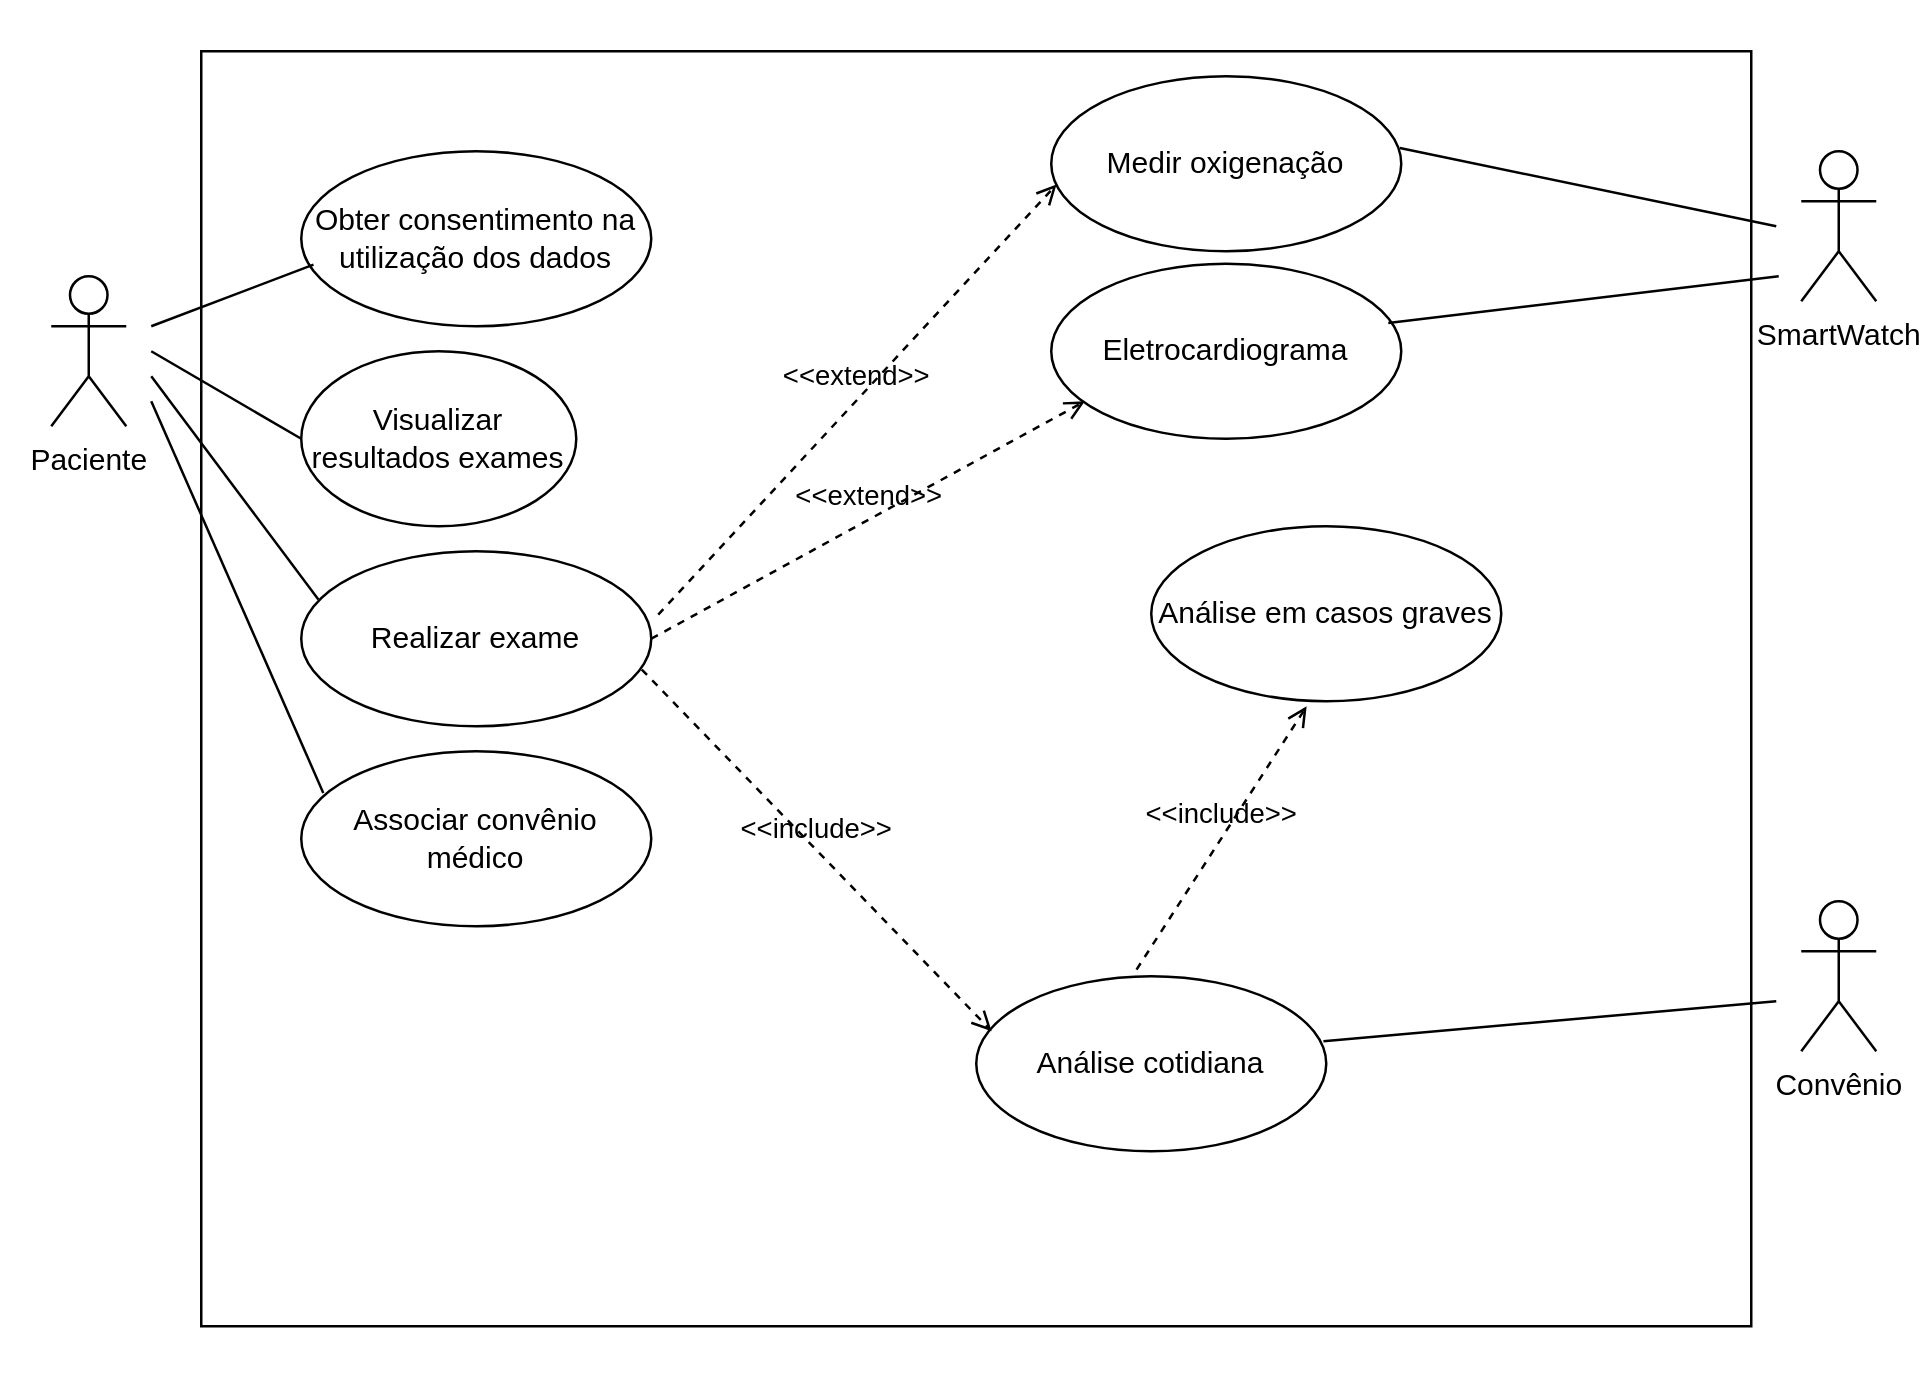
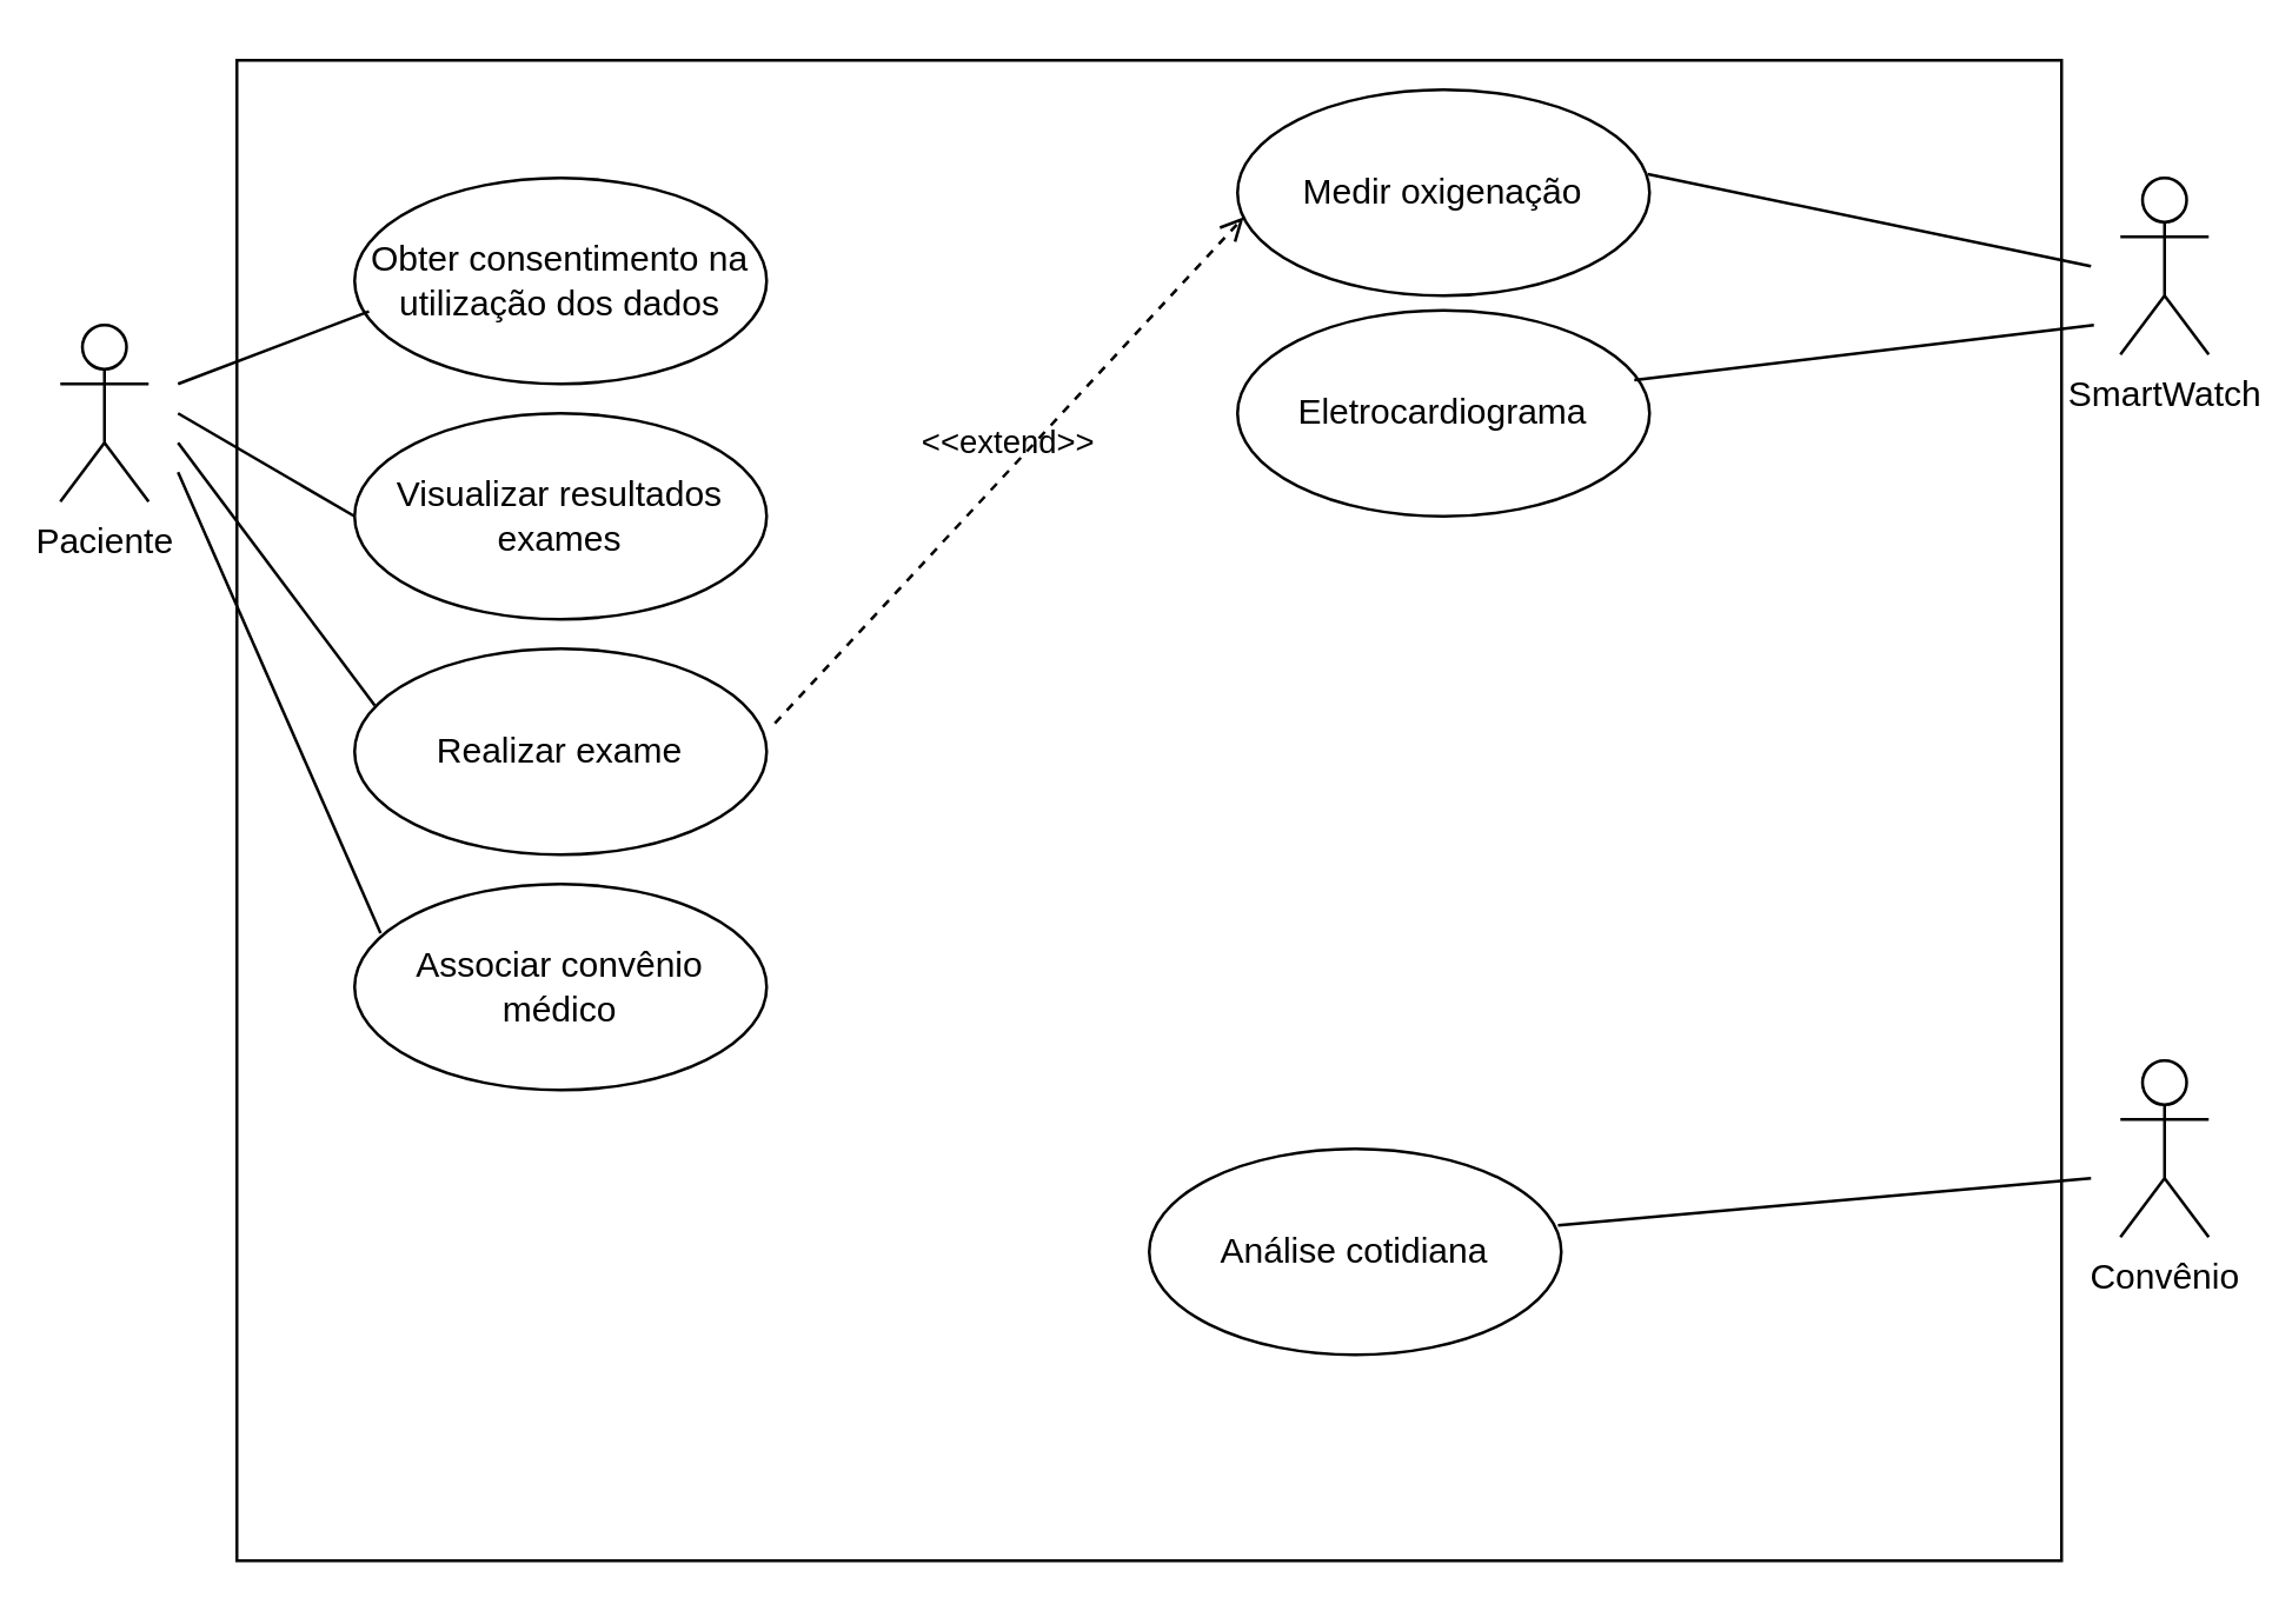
- <mxCell id="8" value="Visualizar resultados exames" style="ellipse;whiteSpace=wrap;html=1;" vertex="1" parent="1"><mxGeometry x="120" y="140" width="110" height="70" as="geometry" /></mxCell>
+ <mxCell id="8" value="Visualizar resultados exames" style="ellipse;whiteSpace=wrap;html=1;" vertex="1" parent="1"><mxGeometry x="120" y="140" width="140" height="70" as="geometry" /></mxCell>
- <mxCell id="24" value="&amp;lt;&amp;lt;extend&amp;gt;&amp;gt;" style="html=1;verticalAlign=bottom;labelBackgroundColor=none;endArrow=open;endFill=0;dashed=1;rounded=0;exitX=1;exitY=0.5;exitDx=0;exitDy=0;entryX=0.096;entryY=0.786;entryDx=0;entryDy=0;entryPerimeter=0;" edge="1" parent="1" source="12" target="16"><mxGeometry width="160" relative="1" as="geometry"><mxPoint x="320" y="230" as="sourcePoint" /><mxPoint x="480" y="230" as="targetPoint" /></mxGeometry></mxCell>
- <mxCell id="19" value="Análise em casos graves" style="ellipse;whiteSpace=wrap;html=1;" vertex="1" parent="1"><mxGeometry x="460" y="210" width="140" height="70" as="geometry" /></mxCell>
- <mxCell id="22" value="&amp;lt;&amp;lt;include&amp;gt;&amp;gt;" style="html=1;verticalAlign=bottom;labelBackgroundColor=none;endArrow=open;endFill=0;dashed=1;rounded=0;exitX=0.458;exitY=-0.038;exitDx=0;exitDy=0;exitPerimeter=0;entryX=0.444;entryY=1.029;entryDx=0;entryDy=0;entryPerimeter=0;" edge="1" parent="1" source="18" target="19"><mxGeometry width="160" relative="1" as="geometry"><mxPoint x="520" y="320" as="sourcePoint" /><mxPoint x="680" y="320" as="targetPoint" /></mxGeometry></mxCell>
- <mxCell id="21" value="&amp;lt;&amp;lt;include&amp;gt;&amp;gt;" style="html=1;verticalAlign=bottom;labelBackgroundColor=none;endArrow=open;endFill=0;dashed=1;rounded=0;exitX=0.973;exitY=0.676;exitDx=0;exitDy=0;exitPerimeter=0;entryX=0.044;entryY=0.314;entryDx=0;entryDy=0;entryPerimeter=0;" edge="1" parent="1" source="12" target="18"><mxGeometry width="160" relative="1" as="geometry"><mxPoint x="314" y="270" as="sourcePoint" /><mxPoint x="474" y="270" as="targetPoint" /></mxGeometry></mxCell>
